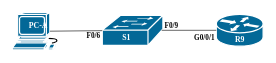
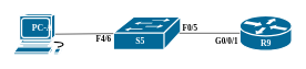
- <mxCell id="11" value="F0/9" style="text;html=1;align=center;verticalAlign=middle;resizable=0;points=[];autosize=1;strokeColor=none;fillColor=none;fontStyle=1;fontFamily=Times New Roman;" vertex="1" parent="1"><mxGeometry x="260" y="26.5" width="50" height="30" as="geometry" /></mxCell>
+ <mxCell id="11" value="F0/5" style="text;html=1;align=center;verticalAlign=middle;resizable=0;points=[];autosize=1;strokeColor=none;fillColor=none;fontStyle=1;fontFamily=Times New Roman;" vertex="1" parent="1"><mxGeometry x="260" y="26.5" width="50" height="30" as="geometry" /></mxCell>
- <mxCell id="10" value="F0/6" style="text;html=1;align=center;verticalAlign=middle;resizable=0;points=[];autosize=1;strokeColor=none;fillColor=none;fontStyle=1;fontFamily=Times New Roman;" vertex="1" parent="1"><mxGeometry x="130" y="45" width="50" height="30" as="geometry" /></mxCell>
+ <mxCell id="10" value="F4/6" style="text;html=1;align=center;verticalAlign=middle;resizable=0;points=[];autosize=1;strokeColor=none;fillColor=none;fontStyle=1;fontFamily=Times New Roman;" vertex="1" parent="1"><mxGeometry x="130" y="45" width="50" height="30" as="geometry" /></mxCell>
- <mxCell id="8" value="S1" style="text;html=1;align=center;verticalAlign=middle;resizable=0;points=[];autosize=1;strokeColor=none;fillColor=none;fontStyle=1;fontFamily=Times New Roman;fontSize=13;fontColor=#FFFFFF;" vertex="1" parent="1"><mxGeometry x="190" y="47" width="40" height="30" as="geometry" /></mxCell>
+ <mxCell id="8" value="S5" style="text;html=1;align=center;verticalAlign=middle;resizable=0;points=[];autosize=1;strokeColor=none;fillColor=none;fontStyle=1;fontFamily=Times New Roman;fontSize=13;fontColor=#FFFFFF;" vertex="1" parent="1"><mxGeometry x="190" y="47" width="40" height="30" as="geometry" /></mxCell>
